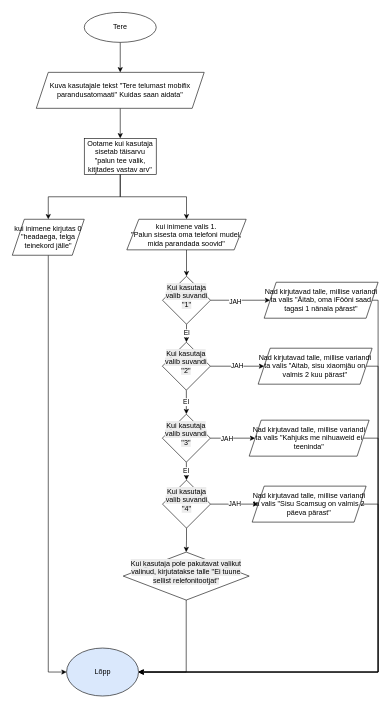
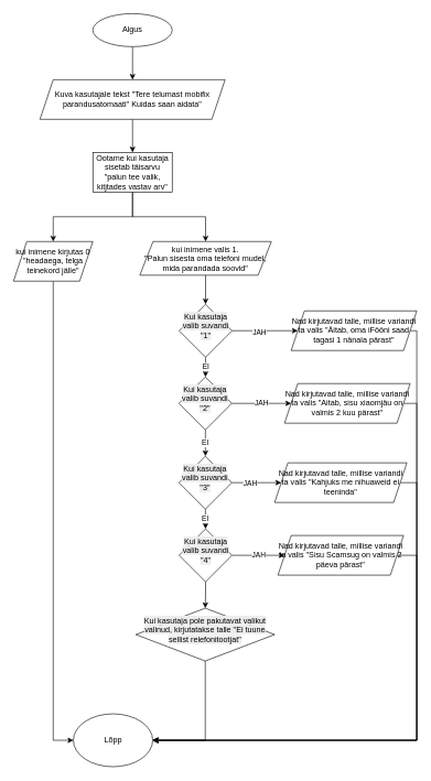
- <mxCell id="3" value="Tere" style="ellipse;whiteSpace=wrap;html=1;" parent="1" vertex="1"><mxGeometry x="140" y="20" width="120" height="50" as="geometry" /></mxCell>
+ <mxCell id="3" value="Algus" style="ellipse;whiteSpace=wrap;html=1;" parent="1" vertex="1"><mxGeometry x="140" y="20" width="120" height="50" as="geometry" /></mxCell>
- <mxCell id="21" value="Lõpp" style="ellipse;whiteSpace=wrap;html=1;fillColor=#dae8fc;" parent="1" vertex="1"><mxGeometry x="110.5" y="1080" width="120" height="80" as="geometry" /></mxCell>
+ <mxCell id="21" value="Lõpp" style="ellipse;whiteSpace=wrap;html=1;" parent="1" vertex="1"><mxGeometry x="110.5" y="1080" width="120" height="80" as="geometry" /></mxCell>
